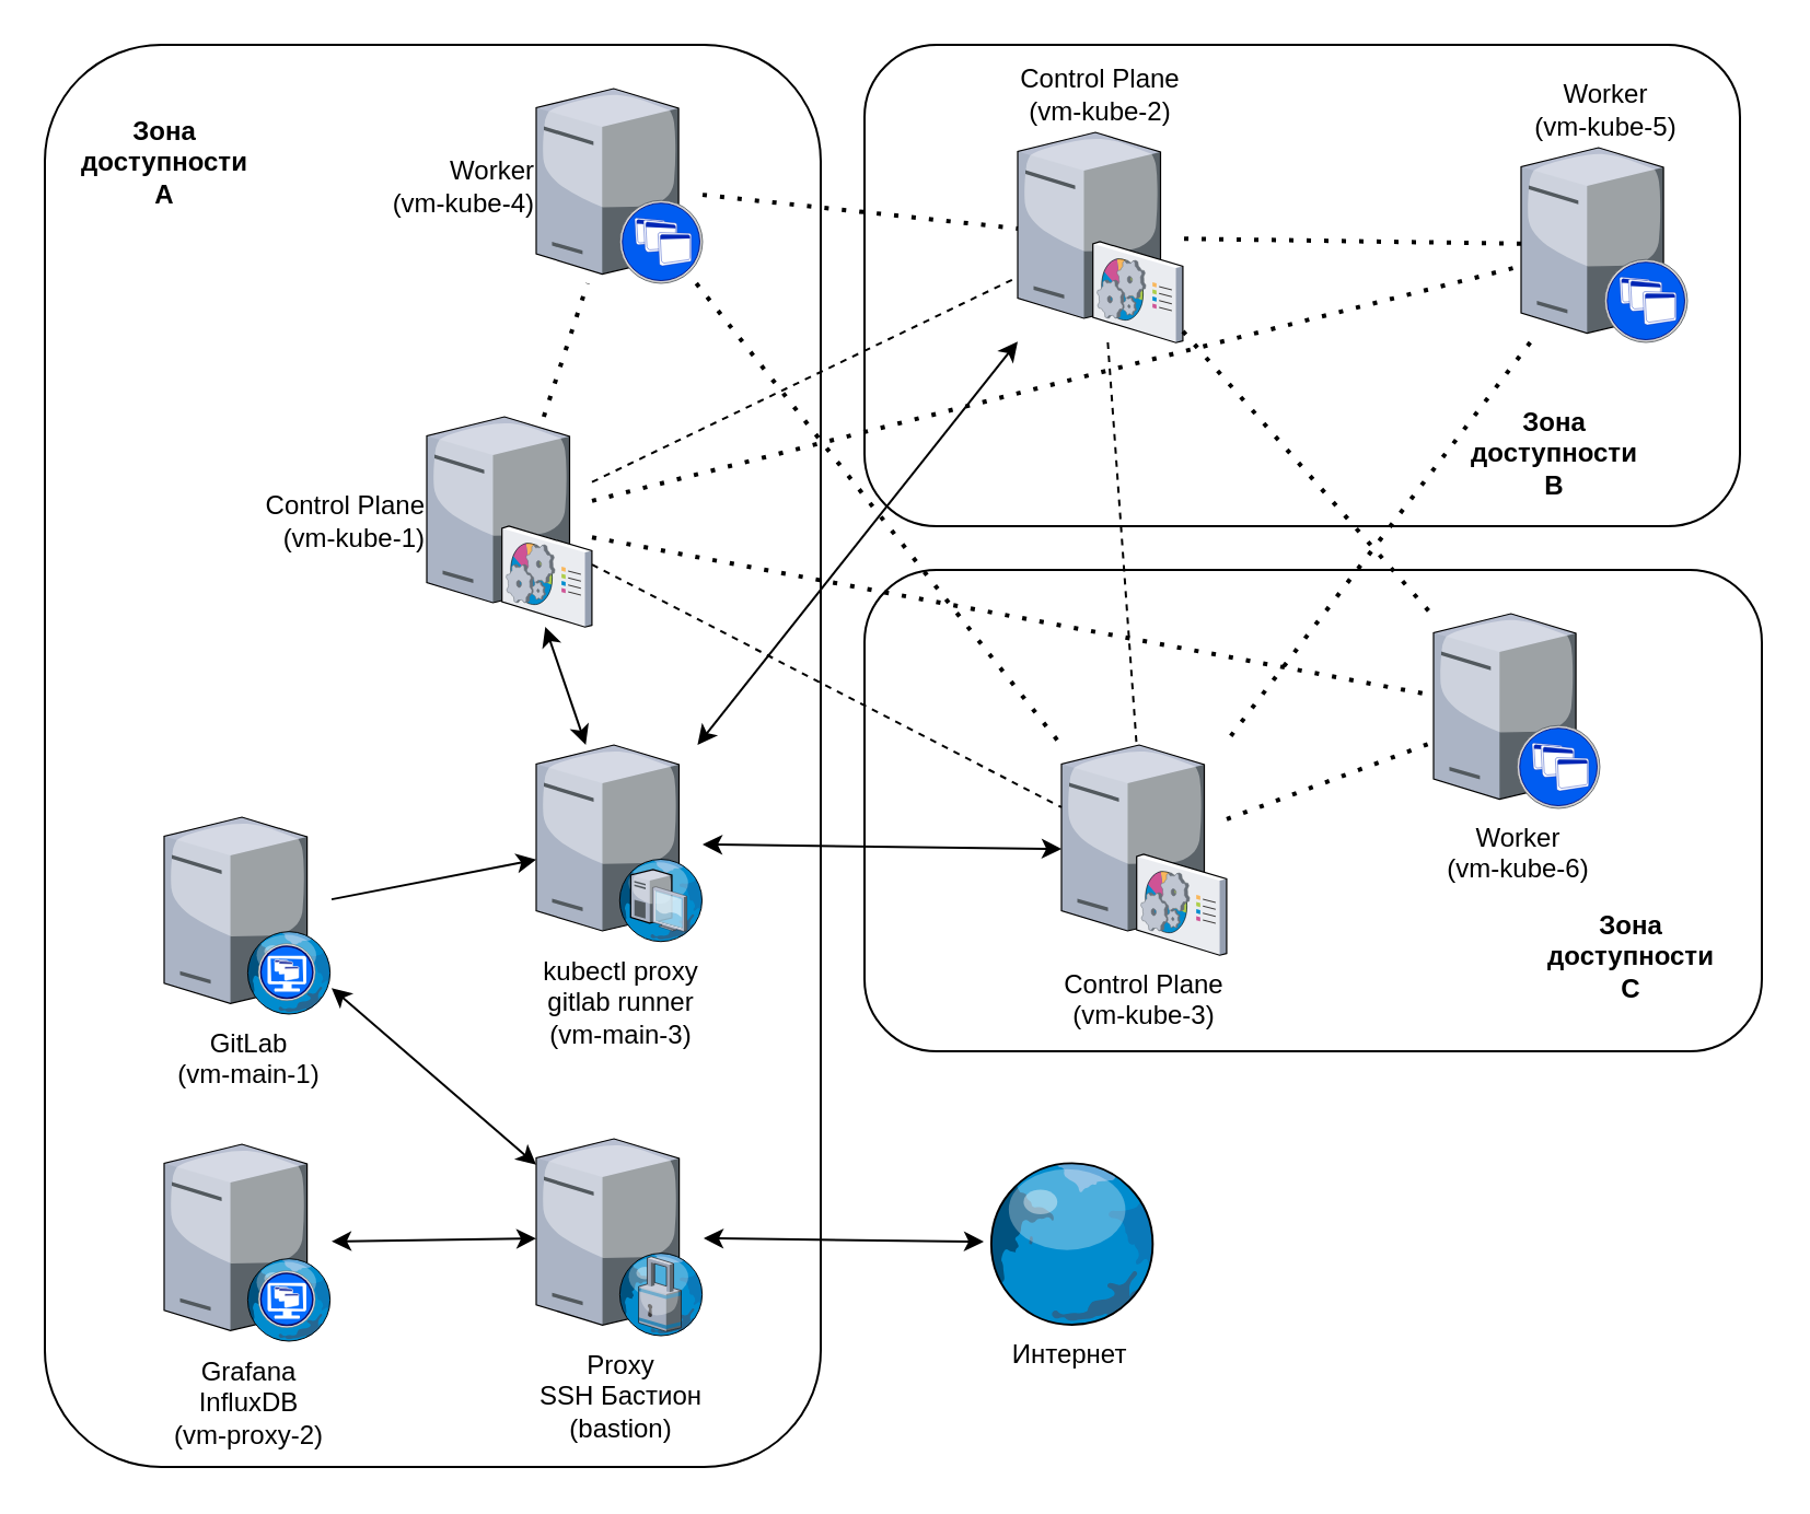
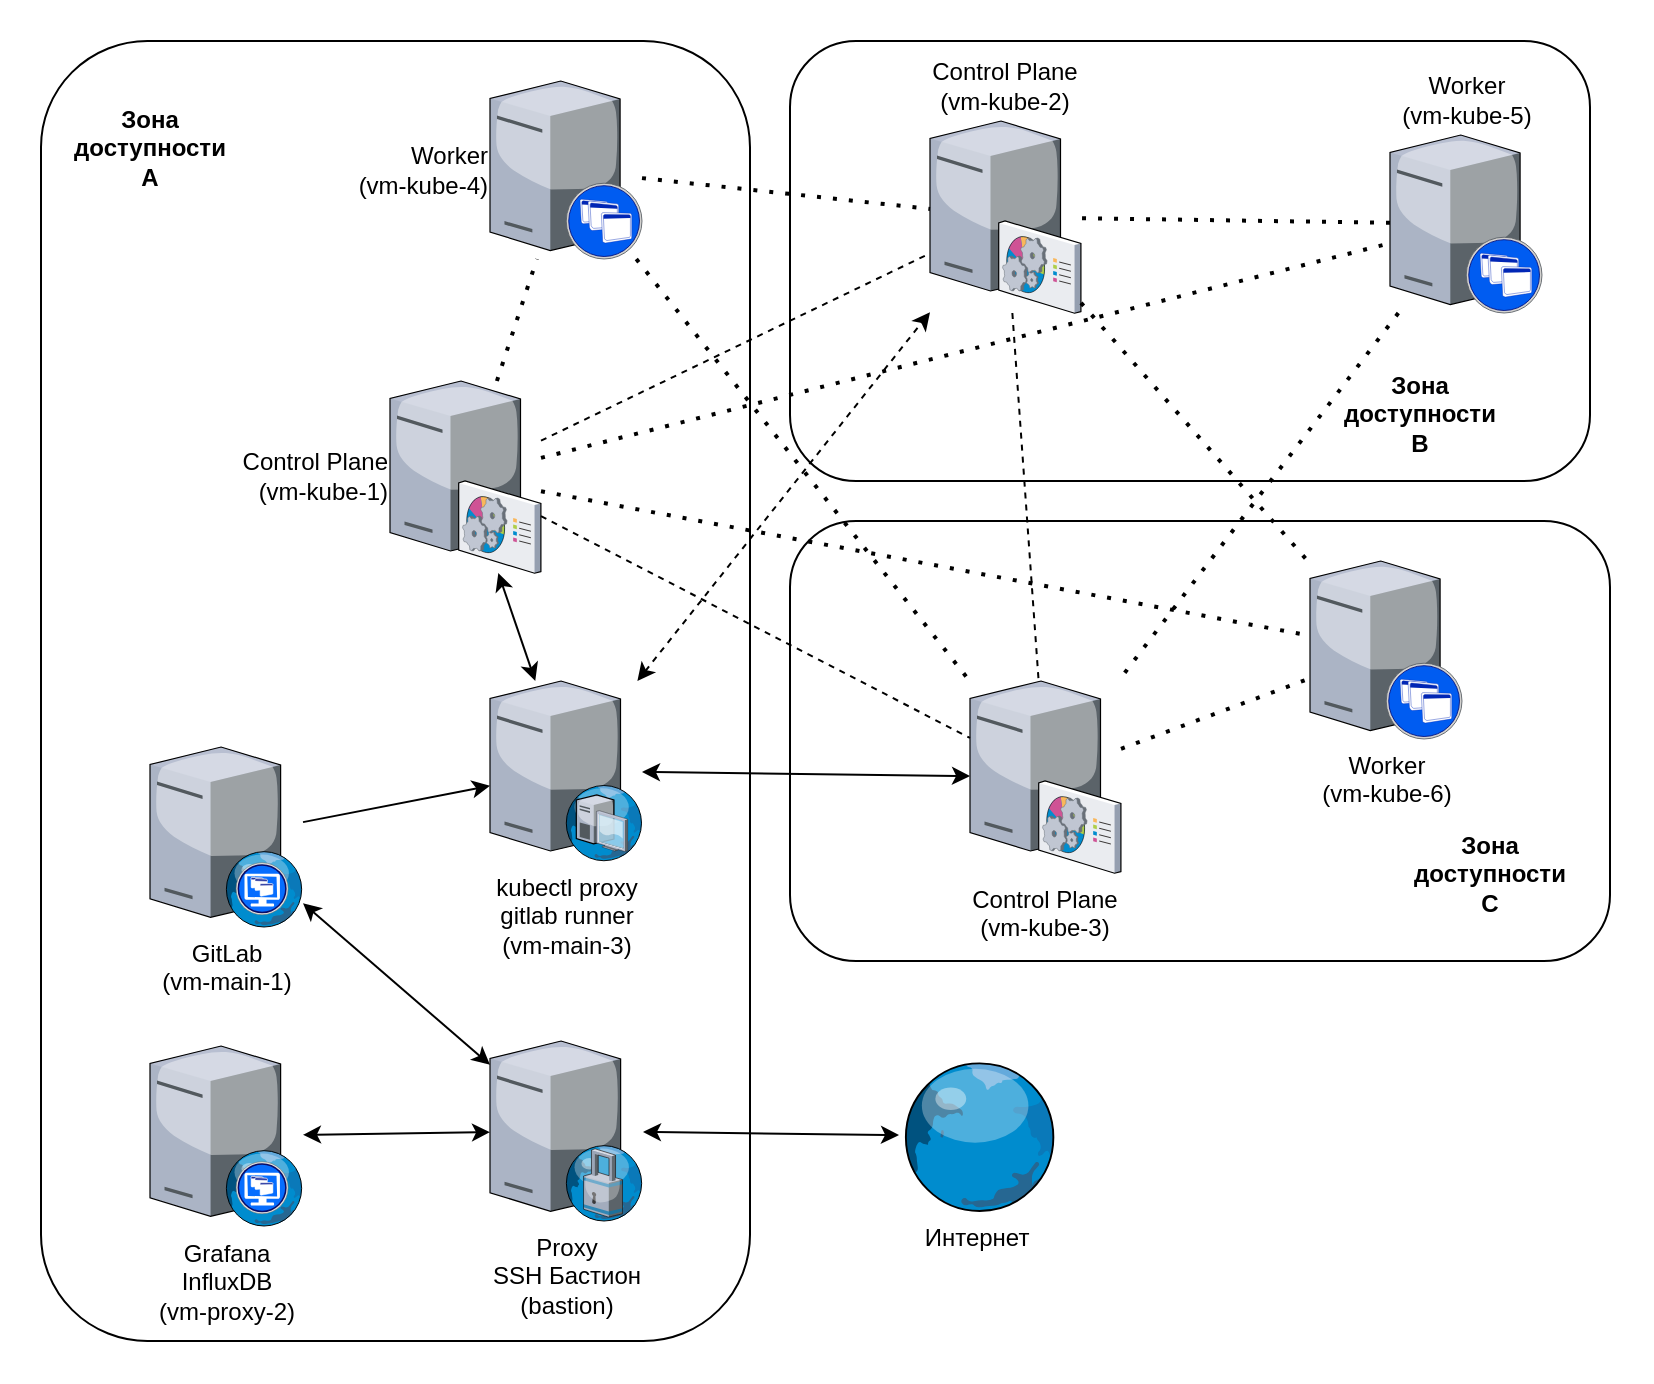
- <mxCell id="21" value="" style="endArrow=classic;startArrow=classic;html=1;rounded=0;" parent="1" source="15" target="9" edge="1"><mxGeometry width="50" height="50" relative="1" as="geometry"><mxPoint x="394.5" y="450" as="sourcePoint" /><mxPoint x="444.5" y="400" as="targetPoint" /></mxGeometry></mxCell>
+ <mxCell id="21" value="" style="endArrow=classic;startArrow=classic;html=1;rounded=0;dashed=1;" parent="1" source="15" target="9" edge="1"><mxGeometry width="50" height="50" relative="1" as="geometry"><mxPoint x="394.5" y="450" as="sourcePoint" /><mxPoint x="444.5" y="400" as="targetPoint" /></mxGeometry></mxCell>
